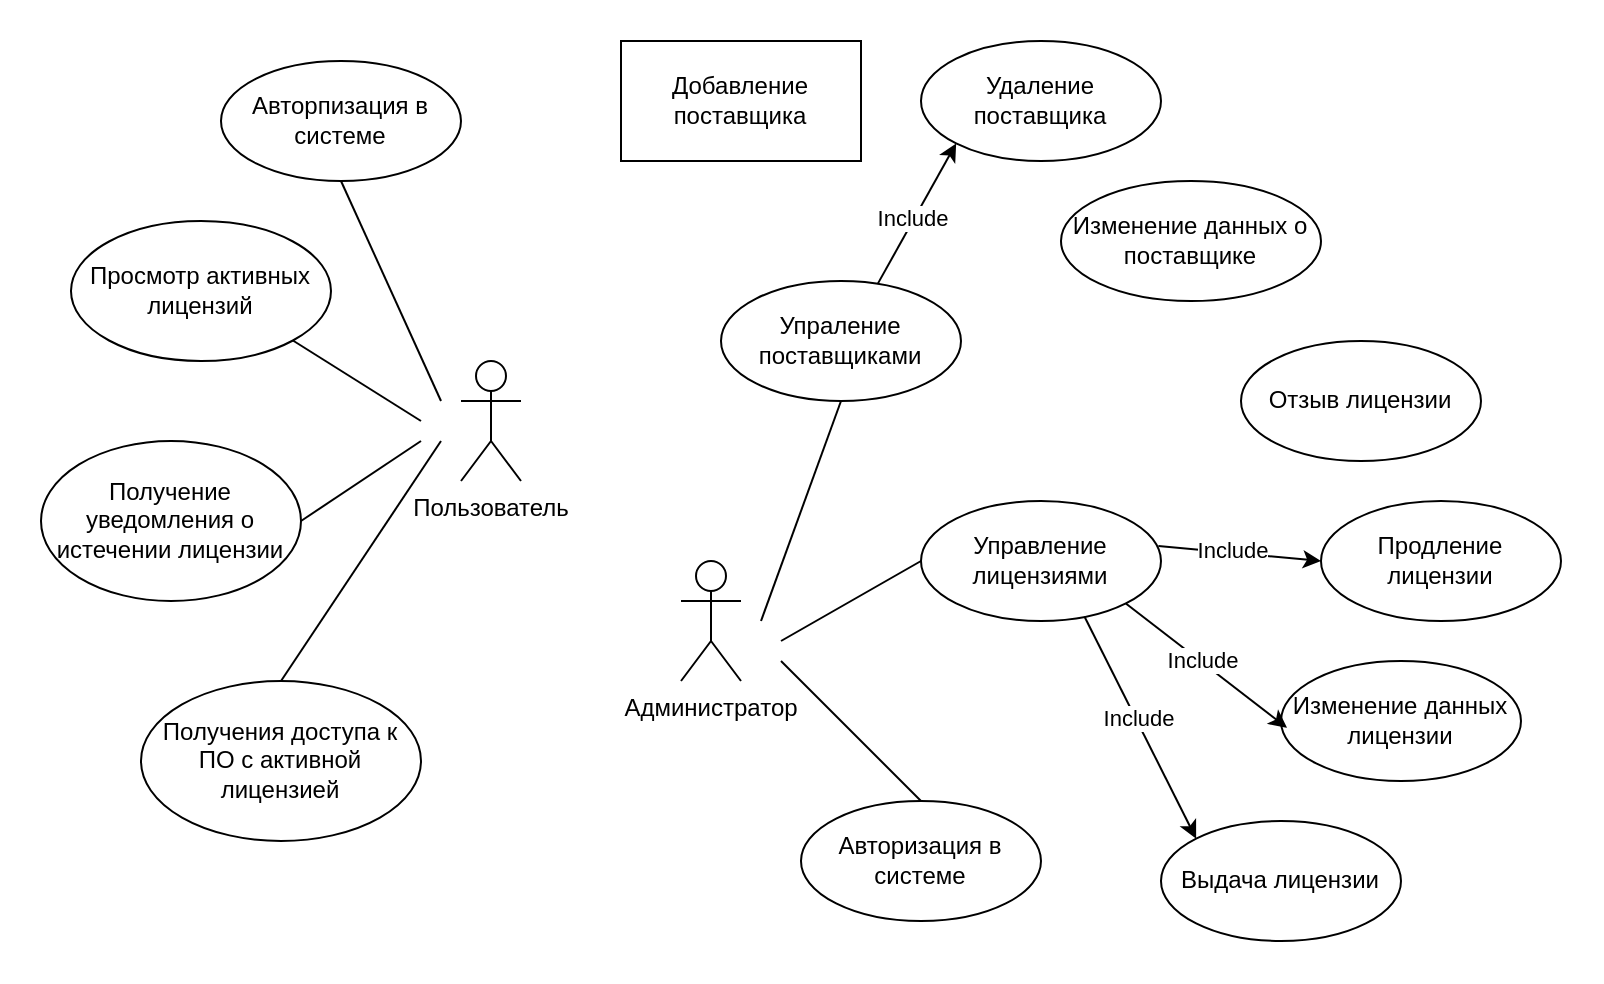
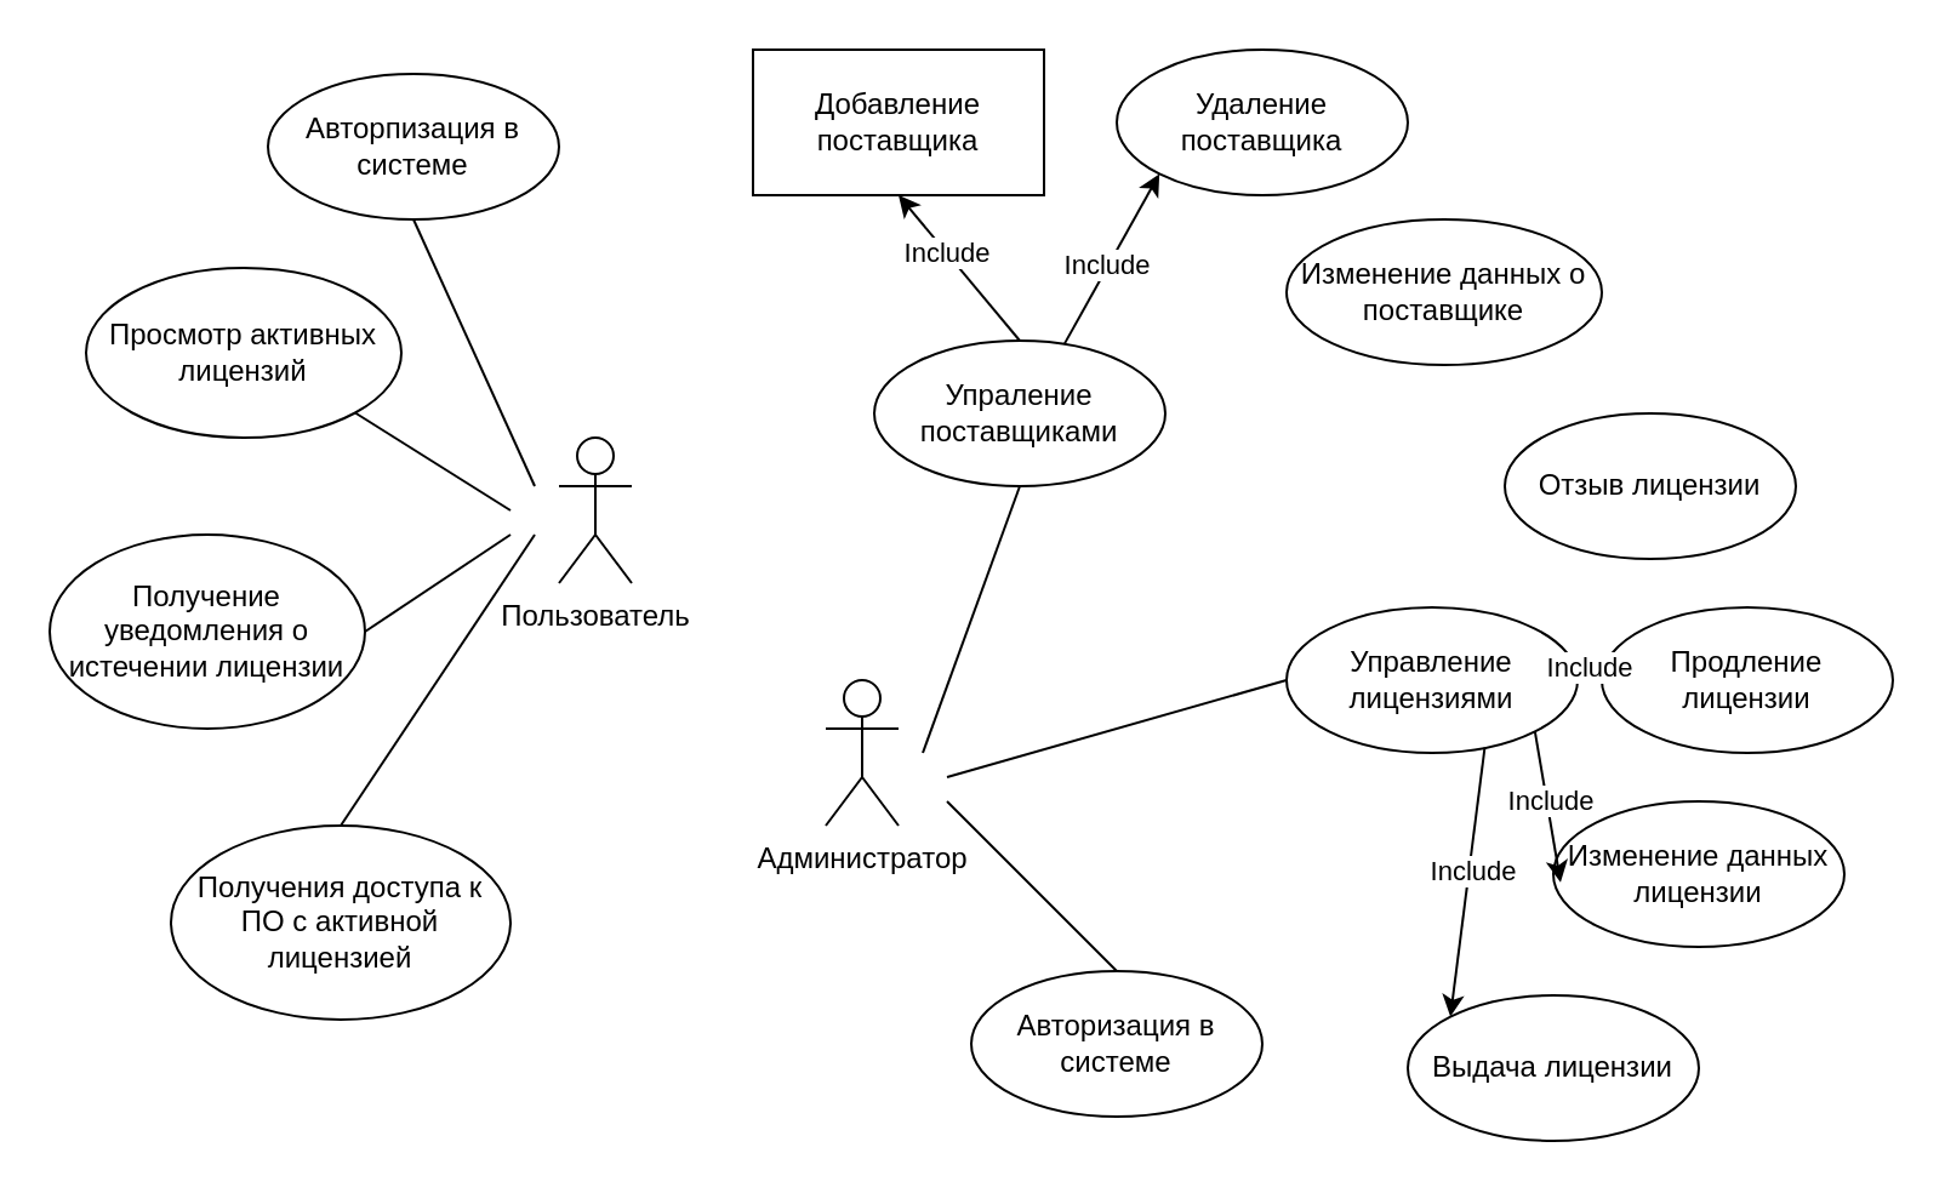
+ <mxCell id="12" style="rounded=0;orthogonalLoop=1;jettySize=auto;html=1;exitX=0.5;exitY=0;exitDx=0;exitDy=0;entryX=0.5;entryY=1;entryDx=0;entryDy=0;" parent="1" source="16" target="22" edge="1"><mxGeometry relative="1" as="geometry" /></mxCell>
+ <mxCell id="13" value="Include" style="edgeLabel;html=1;align=center;verticalAlign=middle;resizable=0;points=[];" parent="12" vertex="1" connectable="0"><mxGeometry x="0.23" relative="1" as="geometry"><mxPoint as="offset" /></mxGeometry></mxCell>
- <mxCell id="17" value="Управление лицензиями" style="ellipse;whiteSpace=wrap;html=1;" parent="1" vertex="1"><mxGeometry x="460" y="250" width="120" height="60" as="geometry" /></mxCell>
+ <mxCell id="17" value="Управление лицензиями" style="ellipse;whiteSpace=wrap;html=1;" parent="1" vertex="1"><mxGeometry x="530" y="250" width="120" height="60" as="geometry" /></mxCell>
